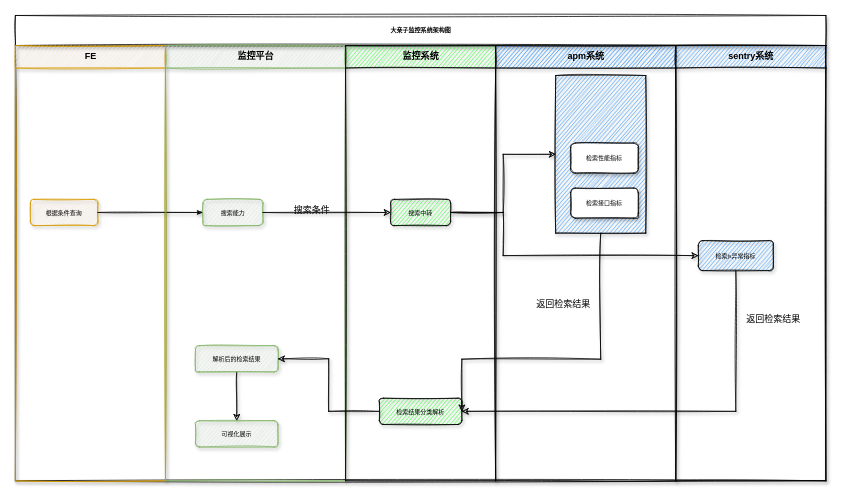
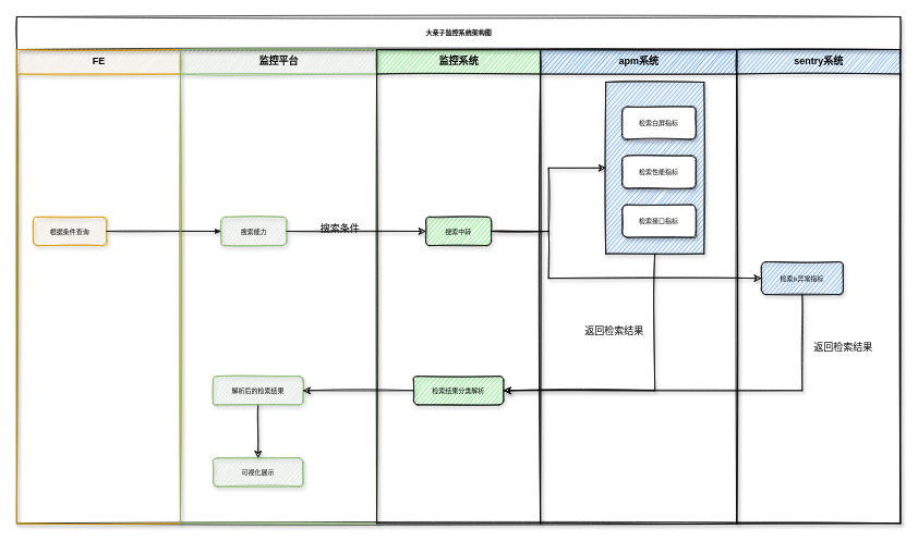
+ <mxCell id="19" value="检索白屏指标" style="rounded=1;whiteSpace=wrap;html=1;shadow=1;labelBackgroundColor=none;strokeWidth=1;fontFamily=Verdana;fontSize=8;align=center;sketch=1;" vertex="1" parent="17"><mxGeometry x="100" y="70" width="90" height="40" as="geometry" /></mxCell>
- <mxCell id="16" value="检索结果分类解析" style="rounded=1;whiteSpace=wrap;html=1;shadow=1;labelBackgroundColor=none;strokeWidth=1;fontFamily=Verdana;fontSize=8;align=center;sketch=1;fillColor=#33FF33;" vertex="1" parent="14"><mxGeometry x="45" y="470" width="110" height="35" as="geometry" /></mxCell>
+ <mxCell id="16" value="检索结果分类解析" style="rounded=1;whiteSpace=wrap;html=1;shadow=1;labelBackgroundColor=none;strokeWidth=1;fontFamily=Verdana;fontSize=8;align=center;sketch=1;fillColor=#33FF33;" vertex="1" parent="14"><mxGeometry x="45" y="400" width="110" height="35" as="geometry" /></mxCell>
